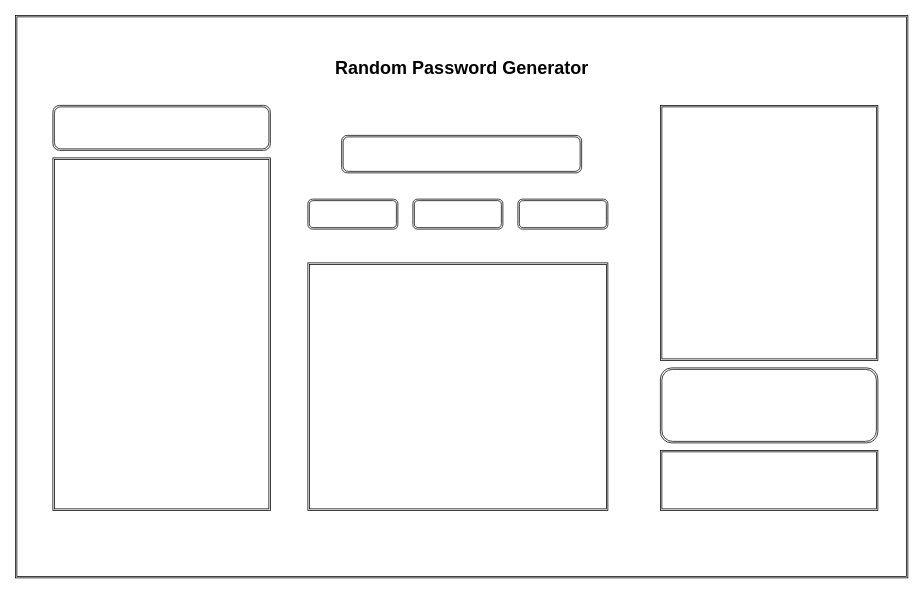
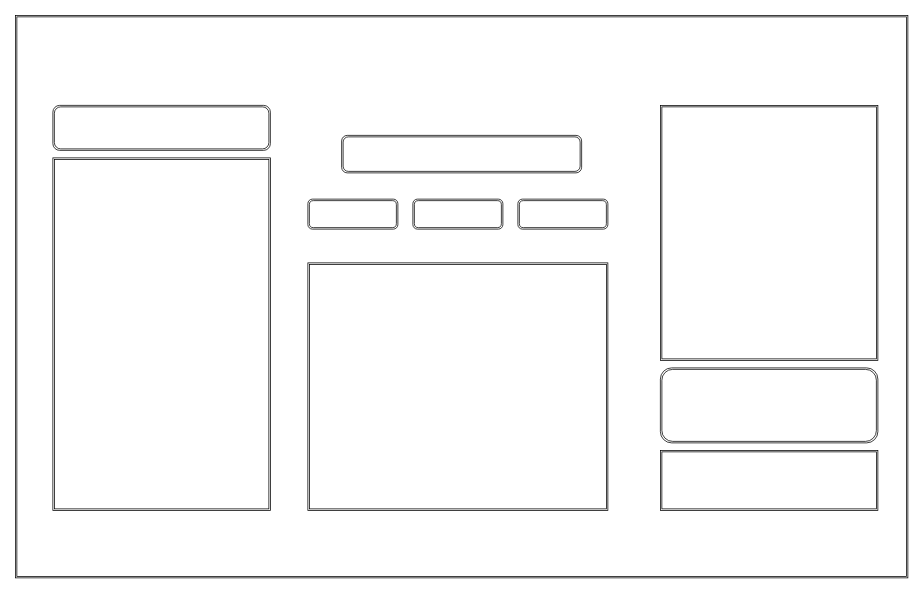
- <mxCell id="3" value="Random Password Generator" style="text;strokeColor=none;fillColor=none;html=1;fontSize=24;fontStyle=1;verticalAlign=middle;align=center;" vertex="1" parent="1"><mxGeometry x="427.5" y="70" width="375" height="40" as="geometry" /></mxCell>
